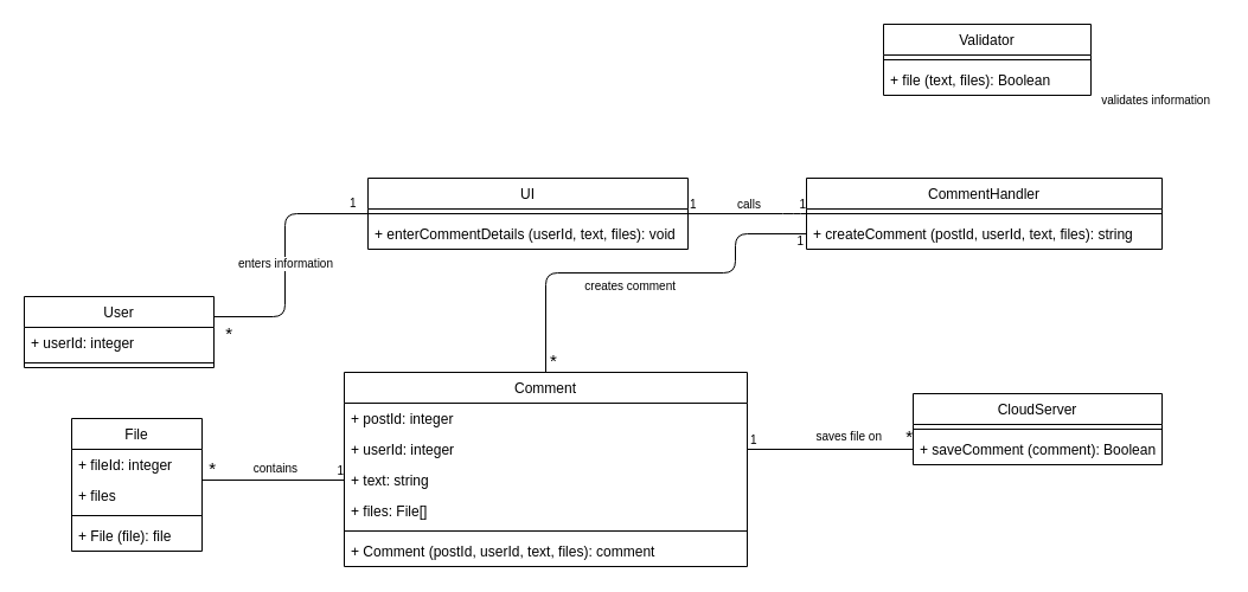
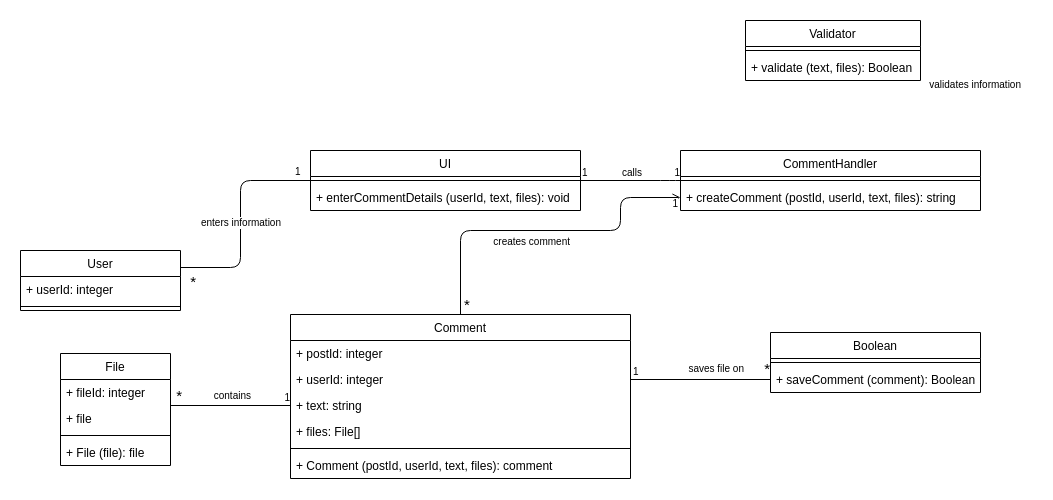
- <mxCell id="38" value="+ file (text, files): Boolean" style="text;strokeColor=none;fillColor=none;align=left;verticalAlign=top;spacingLeft=4;spacingRight=4;overflow=hidden;rotatable=0;points=[[0,0.5],[1,0.5]];portConstraint=eastwest;" parent="36" vertex="1"><mxGeometry y="34" width="175" height="26" as="geometry" /></mxCell>
+ <mxCell id="38" value="+ validate (text, files): Boolean" style="text;strokeColor=none;fillColor=none;align=left;verticalAlign=top;spacingLeft=4;spacingRight=4;overflow=hidden;rotatable=0;points=[[0,0.5],[1,0.5]];portConstraint=eastwest;" parent="36" vertex="1"><mxGeometry y="34" width="175" height="26" as="geometry" /></mxCell>
- <mxCell id="13" value="" style="endArrow=none;html=1;edgeStyle=orthogonalEdgeStyle;exitX=0.5;exitY=0;exitDx=0;exitDy=0;entryX=0;entryY=0.5;entryDx=0;entryDy=0;" parent="1" source="25" target="21" edge="1"><mxGeometry relative="1" as="geometry"><mxPoint x="490" y="312" as="sourcePoint" /><mxPoint x="715" y="206" as="targetPoint" /><Array as="points"><mxPoint x="460" y="230" /><mxPoint x="620" y="230" /><mxPoint x="620" y="197" /></Array></mxGeometry></mxCell>
+ <mxCell id="13" value="" style="endArrow=open;html=1;edgeStyle=orthogonalEdgeStyle;exitX=0.5;exitY=0;exitDx=0;exitDy=0;entryX=0;entryY=0.5;entryDx=0;entryDy=0;" parent="1" source="25" target="21" edge="1"><mxGeometry relative="1" as="geometry"><mxPoint x="490" y="312" as="sourcePoint" /><mxPoint x="715" y="206" as="targetPoint" /><Array as="points"><mxPoint x="460" y="230" /><mxPoint x="620" y="230" /><mxPoint x="620" y="197" /></Array></mxGeometry></mxCell>
- <mxCell id="22" value="CloudServer" style="swimlane;fontStyle=0;align=center;verticalAlign=top;childLayout=stackLayout;horizontal=1;startSize=26;horizontalStack=0;resizeParent=1;resizeParentMax=0;resizeLast=0;collapsible=1;marginBottom=0;" parent="1" vertex="1"><mxGeometry x="770" y="332" width="210" height="60" as="geometry" /></mxCell>
+ <mxCell id="22" value="Boolean" style="swimlane;fontStyle=0;align=center;verticalAlign=top;childLayout=stackLayout;horizontal=1;startSize=26;horizontalStack=0;resizeParent=1;resizeParentMax=0;resizeLast=0;collapsible=1;marginBottom=0;" parent="1" vertex="1"><mxGeometry x="770" y="332" width="210" height="60" as="geometry" /></mxCell>
- <mxCell id="42" value="+ files" style="text;strokeColor=none;fillColor=none;align=left;verticalAlign=top;spacingLeft=4;spacingRight=4;overflow=hidden;rotatable=0;points=[[0,0.5],[1,0.5]];portConstraint=eastwest;" parent="40" vertex="1"><mxGeometry y="52" width="110" height="26" as="geometry" /></mxCell>
+ <mxCell id="42" value="+ file" style="text;strokeColor=none;fillColor=none;align=left;verticalAlign=top;spacingLeft=4;spacingRight=4;overflow=hidden;rotatable=0;points=[[0,0.5],[1,0.5]];portConstraint=eastwest;" parent="40" vertex="1"><mxGeometry y="52" width="110" height="26" as="geometry" /></mxCell>
